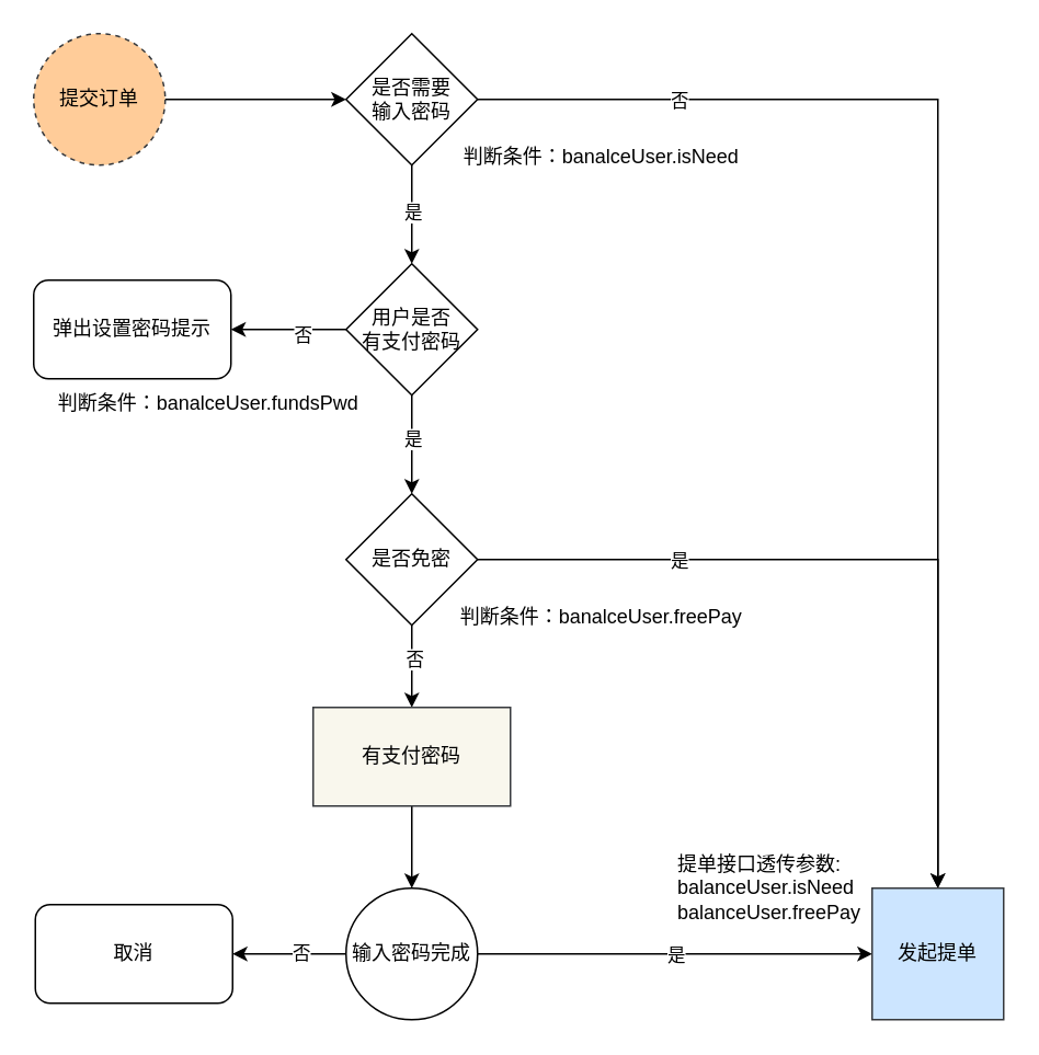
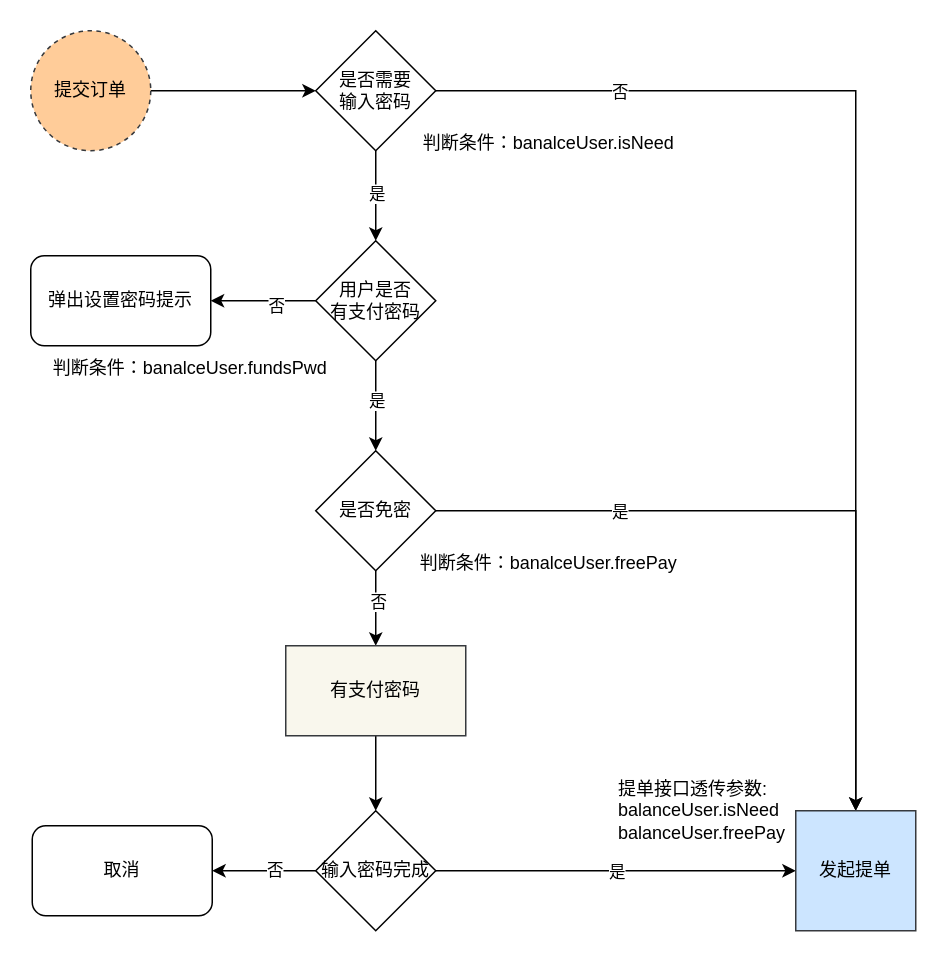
- <mxCell id="23" value="输入密码完成" style="ellipse;whiteSpace=wrap;html=1;" vertex="1" parent="1"><mxGeometry x="210" y="540" width="80" height="80" as="geometry" /></mxCell>
+ <mxCell id="23" value="输入密码完成" style="rhombus;whiteSpace=wrap;html=1;" vertex="1" parent="1"><mxGeometry x="210" y="540" width="80" height="80" as="geometry" /></mxCell>
